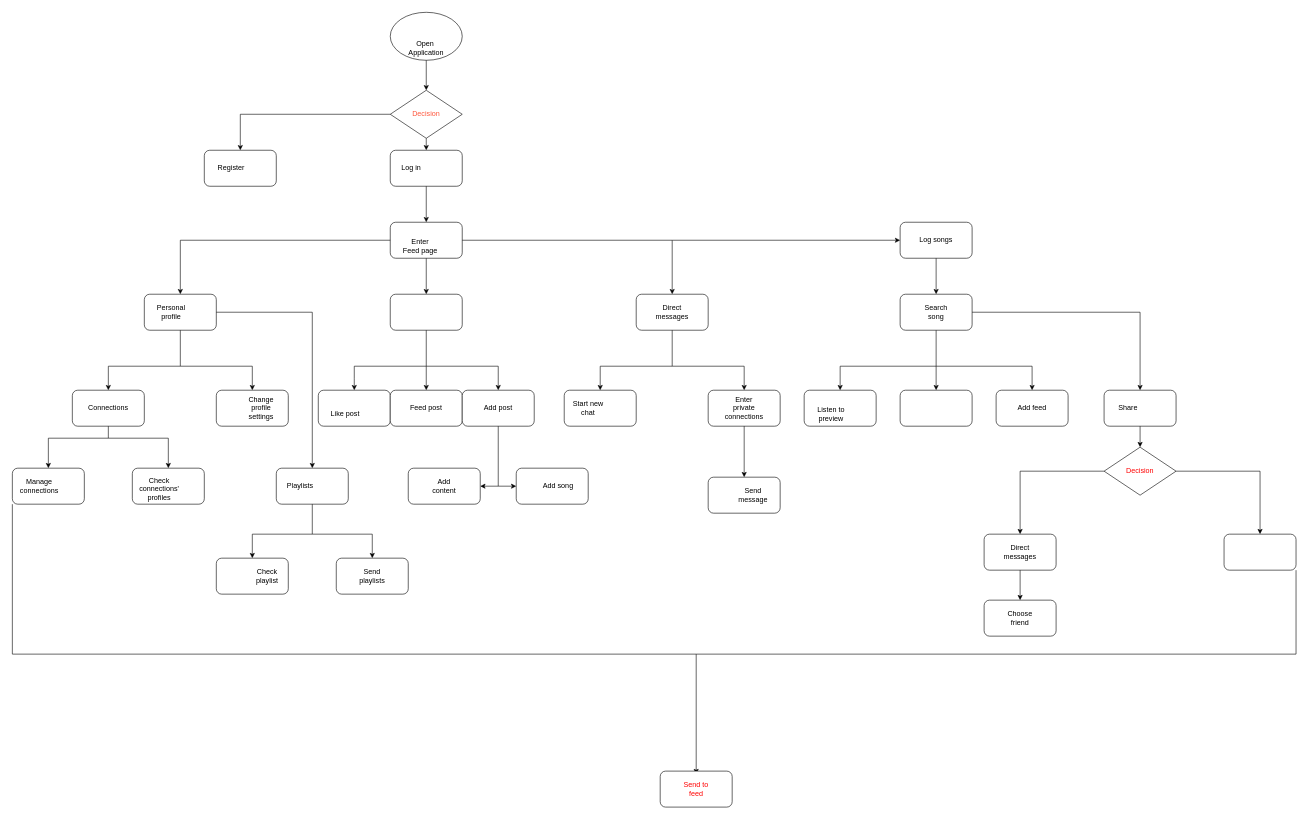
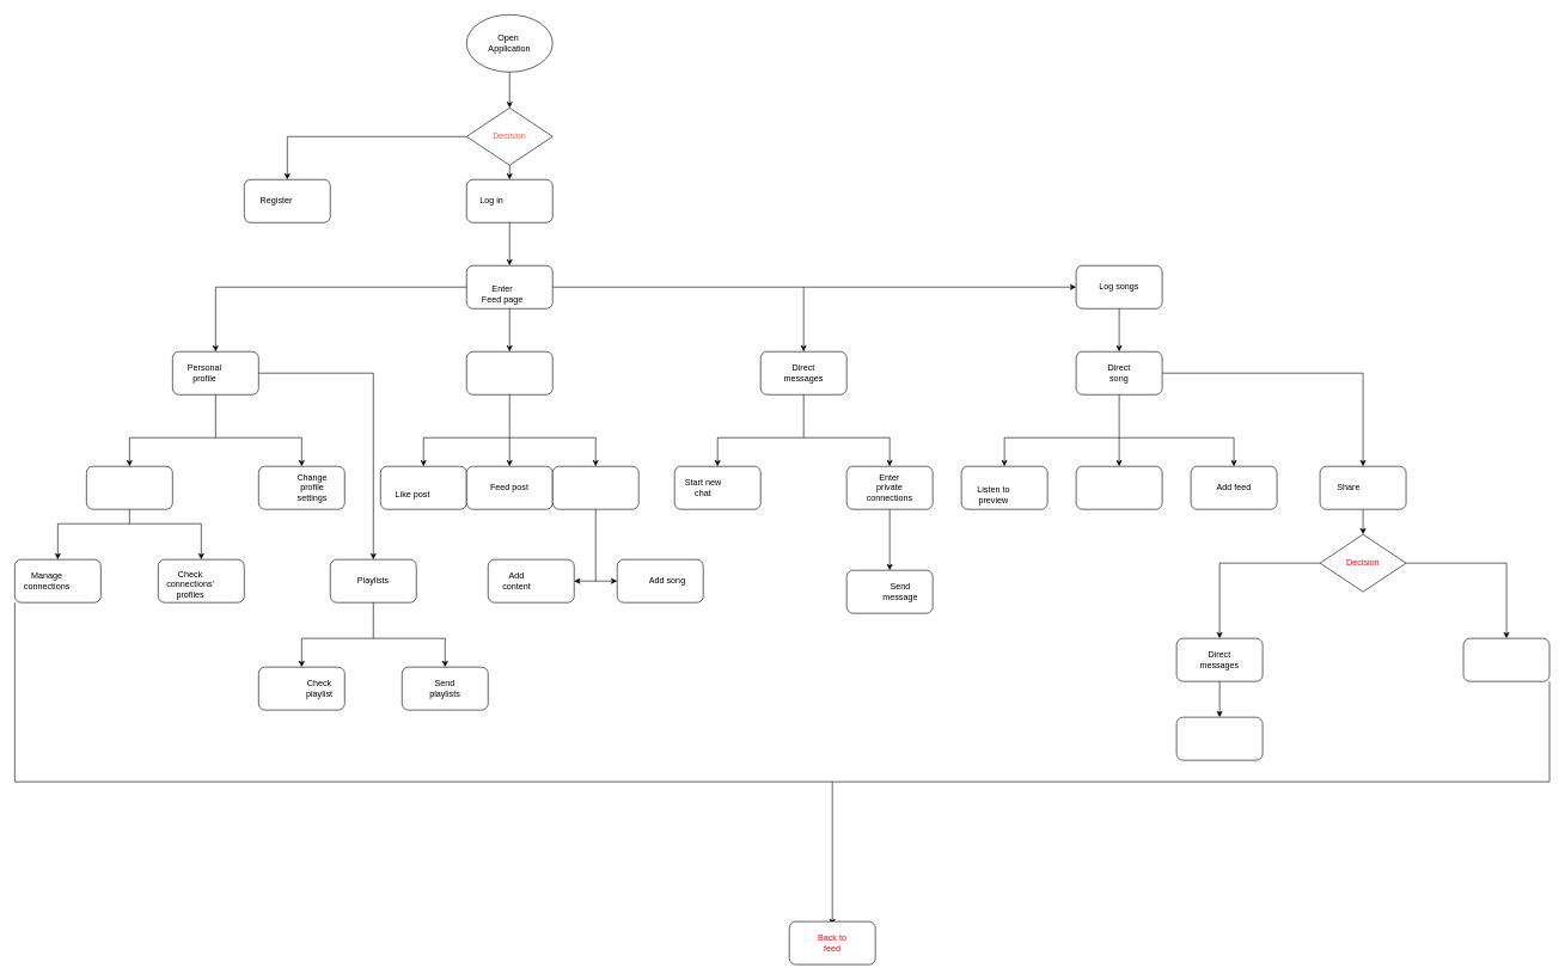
- <mxCell id="3" value="Open&amp;nbsp;&lt;div&gt;Application&lt;/div&gt;" style="text;html=1;align=center;verticalAlign=middle;whiteSpace=wrap;rounded=0;" parent="1" vertex="1"><mxGeometry x="680" y="65" width="60" height="30" as="geometry" /></mxCell>
+ <mxCell id="3" value="Open&amp;nbsp;&lt;div&gt;Application&lt;/div&gt;" style="text;html=1;align=center;verticalAlign=middle;whiteSpace=wrap;rounded=0;" parent="1" vertex="1"><mxGeometry x="680" y="45" width="60" height="30" as="geometry" /></mxCell>
- <mxCell id="72" value="Search song" style="text;html=1;align=center;verticalAlign=middle;whiteSpace=wrap;rounded=0;" parent="1" vertex="1"><mxGeometry x="1530" y="505" width="60" height="30" as="geometry" /></mxCell>
+ <mxCell id="72" value="Direct song" style="text;html=1;align=center;verticalAlign=middle;whiteSpace=wrap;rounded=0;" parent="1" vertex="1"><mxGeometry x="1530" y="505" width="60" height="30" as="geometry" /></mxCell>
- <mxCell id="32" value="Connections" style="text;html=1;align=center;verticalAlign=middle;whiteSpace=wrap;rounded=0;" parent="1" vertex="1"><mxGeometry x="150" y="665" width="60" height="30" as="geometry" /></mxCell>
- <mxCell id="90" value="Add post" style="text;html=1;align=center;verticalAlign=middle;whiteSpace=wrap;rounded=0;" vertex="1" parent="1"><mxGeometry x="800" y="665" width="60" height="30" as="geometry" /></mxCell>
- <mxCell id="56" value="Playlists" style="text;html=1;align=center;verticalAlign=middle;whiteSpace=wrap;rounded=0;" parent="1" vertex="1"><mxGeometry x="470" y="795" width="60" height="30" as="geometry" /></mxCell>
+ <mxCell id="56" value="Playlists" style="text;html=1;align=center;verticalAlign=middle;whiteSpace=wrap;rounded=0;" parent="1" vertex="1"><mxGeometry x="490" y="795" width="60" height="30" as="geometry" /></mxCell>
- <mxCell id="95" value="Add content" style="text;html=1;align=center;verticalAlign=middle;whiteSpace=wrap;rounded=0;" vertex="1" parent="1"><mxGeometry x="710" y="795" width="60" height="30" as="geometry" /></mxCell>
+ <mxCell id="95" value="Add content" style="text;html=1;align=center;verticalAlign=middle;whiteSpace=wrap;rounded=0;" vertex="1" parent="1"><mxGeometry x="690" y="795" width="60" height="30" as="geometry" /></mxCell>
- <mxCell id="87" value="Choose friend" style="text;html=1;align=center;verticalAlign=middle;whiteSpace=wrap;rounded=0;" vertex="1" parent="1"><mxGeometry x="1670" y="1015" width="60" height="30" as="geometry" /></mxCell>
- <mxCell id="100" value="&lt;font color=&quot;#ff0000&quot;&gt;Send to feed&lt;/font&gt;" style="text;html=1;align=center;verticalAlign=middle;whiteSpace=wrap;rounded=0;" vertex="1" parent="1"><mxGeometry x="1130" y="1300" width="60" height="30" as="geometry" /></mxCell>
+ <mxCell id="100" value="&lt;font color=&quot;#ff0000&quot;&gt;Back to feed&lt;/font&gt;" style="text;html=1;align=center;verticalAlign=middle;whiteSpace=wrap;rounded=0;" vertex="1" parent="1"><mxGeometry x="1130" y="1300" width="60" height="30" as="geometry" /></mxCell>
